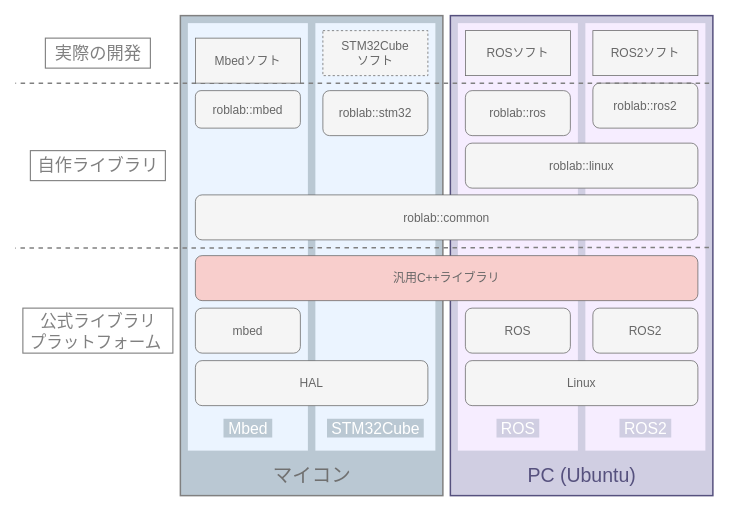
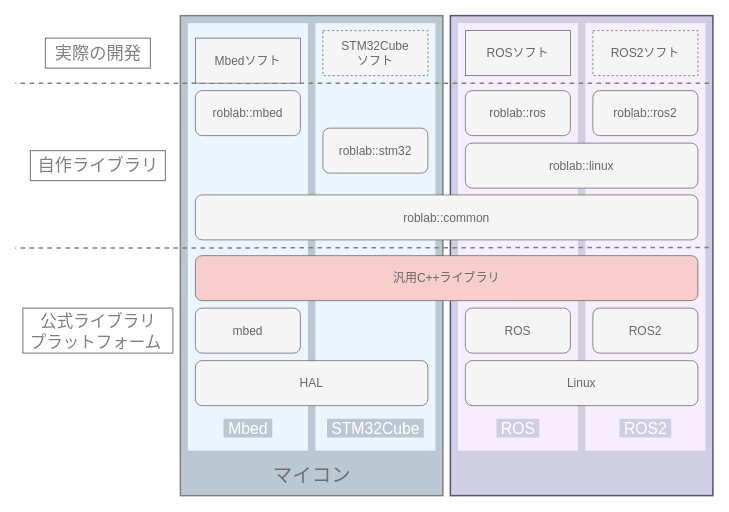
- <mxCell id="33" value="ROS2ソフト" style="rounded=0;whiteSpace=wrap;html=1;fillColor=#f5f5f5;strokeColor=#666666;fontColor=#666666;fontSize=16;labelBackgroundColor=none;labelBorderColor=none;" vertex="1" parent="1"><mxGeometry x="790" y="40" width="140" height="60" as="geometry" /></mxCell>
+ <mxCell id="33" value="ROS2ソフト" style="rounded=0;whiteSpace=wrap;html=1;fillColor=#f5f5f5;strokeColor=#666666;fontColor=#666666;fontSize=16;labelBackgroundColor=none;labelBorderColor=none;dashed=1;" vertex="1" parent="1"><mxGeometry x="790" y="40" width="140" height="60" as="geometry" /></mxCell>
- <mxCell id="16" value="roblab::ros2" style="rounded=1;whiteSpace=wrap;html=1;fillColor=#f5f5f5;strokeColor=#666666;fontColor=#666666;fontSize=16;labelBackgroundColor=none;labelBorderColor=none;" parent="1" vertex="1"><mxGeometry x="790" y="110" width="140" height="60" as="geometry" /></mxCell>
+ <mxCell id="16" value="roblab::ros2" style="rounded=1;whiteSpace=wrap;html=1;fillColor=#f5f5f5;strokeColor=#666666;fontColor=#666666;fontSize=16;labelBackgroundColor=none;labelBorderColor=none;" parent="1" vertex="1"><mxGeometry x="790" y="120" width="140" height="60" as="geometry" /></mxCell>
- <mxCell id="15" value="roblab::mbed" style="rounded=1;whiteSpace=wrap;html=1;fillColor=#f5f5f5;strokeColor=#666666;fontColor=#666666;fontSize=16;labelBackgroundColor=none;labelBorderColor=none;" parent="1" vertex="1"><mxGeometry x="260" y="120" width="140" height="50" as="geometry" /></mxCell>
+ <mxCell id="15" value="roblab::mbed" style="rounded=1;whiteSpace=wrap;html=1;fillColor=#f5f5f5;strokeColor=#666666;fontColor=#666666;fontSize=16;labelBackgroundColor=none;labelBorderColor=none;" parent="1" vertex="1"><mxGeometry x="260" y="120" width="140" height="60" as="geometry" /></mxCell>
- <mxCell id="14" value="roblab::stm32" style="rounded=1;whiteSpace=wrap;html=1;fillColor=#f5f5f5;strokeColor=#666666;fontColor=#666666;fontSize=16;labelBackgroundColor=none;labelBorderColor=none;" parent="1" vertex="1"><mxGeometry x="430" y="120" width="140" height="60" as="geometry" /></mxCell>
+ <mxCell id="14" value="roblab::stm32" style="rounded=1;whiteSpace=wrap;html=1;fillColor=#f5f5f5;strokeColor=#666666;fontColor=#666666;fontSize=16;labelBackgroundColor=none;labelBorderColor=none;" parent="1" vertex="1"><mxGeometry x="430" y="170" width="140" height="60" as="geometry" /></mxCell>
- <mxCell id="19" value="&lt;font color=&quot;#56517e&quot; style=&quot;font-size: 26px;&quot;&gt;PC (Ubuntu)&lt;/font&gt;" style="text;html=1;align=center;verticalAlign=middle;resizable=0;points=[];autosize=1;strokeColor=none;fillColor=none;rounded=1;fontColor=#707070;" parent="1" vertex="1"><mxGeometry x="690" y="613" width="170" height="40" as="geometry" /></mxCell>
